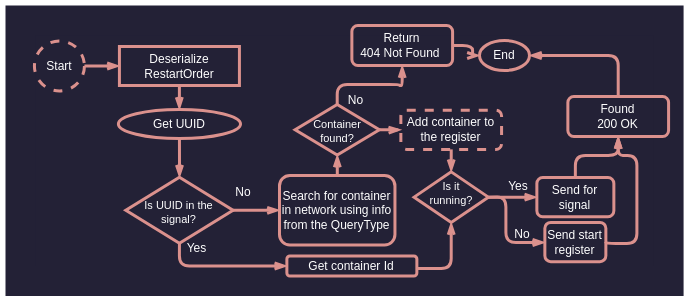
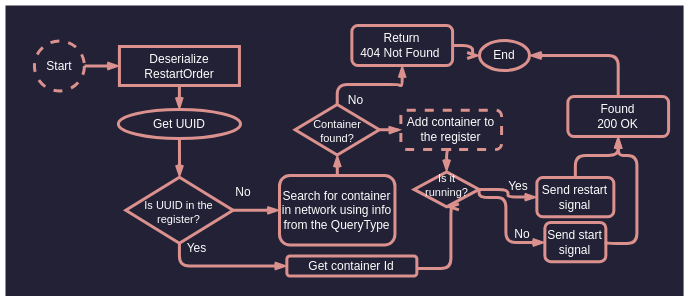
- <mxCell id="3" value="Is it &lt;br&gt;running?" style="rhombus;whiteSpace=wrap;html=1;rounded=0;strokeColor=#DB918D;strokeWidth=3;align=center;verticalAlign=middle;fontFamily=Helvetica;fontSize=11;fontColor=#FFFFFF;fillColor=none;spacingTop=-7;container=0;fontStyle=0" vertex="1" parent="1"><mxGeometry x="413.59" y="171.38" width="74.27" height="50.5" as="geometry" /></mxCell>
+ <mxCell id="3" value="Is it &lt;br&gt;running?" style="rhombus;whiteSpace=wrap;html=1;rounded=0;strokeColor=#DB918D;strokeWidth=3;align=center;verticalAlign=middle;fontFamily=Helvetica;fontSize=11;fontColor=#FFFFFF;fillColor=none;spacingTop=-7;container=0;fontStyle=0" vertex="1" parent="1"><mxGeometry x="413.59" y="171.38" width="65" height="35" as="geometry" /></mxCell>
- <mxCell id="30" value="Send for signal" style="rounded=1;whiteSpace=wrap;html=1;strokeColor=#DB918D;fontColor=#FFFFFF;fillColor=none;strokeWidth=3;container=0;fontStyle=0" vertex="1" parent="1"><mxGeometry x="536.36" y="177" width="77" height="39.25" as="geometry" /></mxCell>
+ <mxCell id="30" value="Send restart signal" style="rounded=1;whiteSpace=wrap;html=1;strokeColor=#DB918D;fontColor=#FFFFFF;fillColor=none;strokeWidth=3;container=0;fontStyle=0" vertex="1" parent="1"><mxGeometry x="536.36" y="177" width="77" height="39.25" as="geometry" /></mxCell>
- <mxCell id="9" value="Is UUID in the signal?" style="rhombus;whiteSpace=wrap;html=1;rounded=0;strokeColor=#DB918D;strokeWidth=3;align=center;verticalAlign=middle;fontFamily=Helvetica;fontSize=11;fontColor=#FFFFFF;fillColor=none;spacingTop=5;container=0;fontStyle=0" vertex="1" parent="1"><mxGeometry x="125.3" y="176.75" width="107.27" height="66" as="geometry" /></mxCell>
+ <mxCell id="9" value="Is UUID in the register?" style="rhombus;whiteSpace=wrap;html=1;rounded=0;strokeColor=#DB918D;strokeWidth=3;align=center;verticalAlign=middle;fontFamily=Helvetica;fontSize=11;fontColor=#FFFFFF;fillColor=none;spacingTop=5;container=0;fontStyle=0" vertex="1" parent="1"><mxGeometry x="125.3" y="176.75" width="107.27" height="66" as="geometry" /></mxCell>
- <mxCell id="28" value="Send start register" style="rounded=1;whiteSpace=wrap;html=1;strokeColor=#DB918D;fontColor=#FFFFFF;fillColor=none;strokeWidth=3;container=0;fontStyle=0" vertex="1" parent="1"><mxGeometry x="544.36" y="221.88" width="61" height="39.25" as="geometry" /></mxCell>
+ <mxCell id="28" value="Send start signal" style="rounded=1;whiteSpace=wrap;html=1;strokeColor=#DB918D;fontColor=#FFFFFF;fillColor=none;strokeWidth=3;container=0;fontStyle=0" vertex="1" parent="1"><mxGeometry x="544.36" y="221.88" width="61" height="39.25" as="geometry" /></mxCell>
